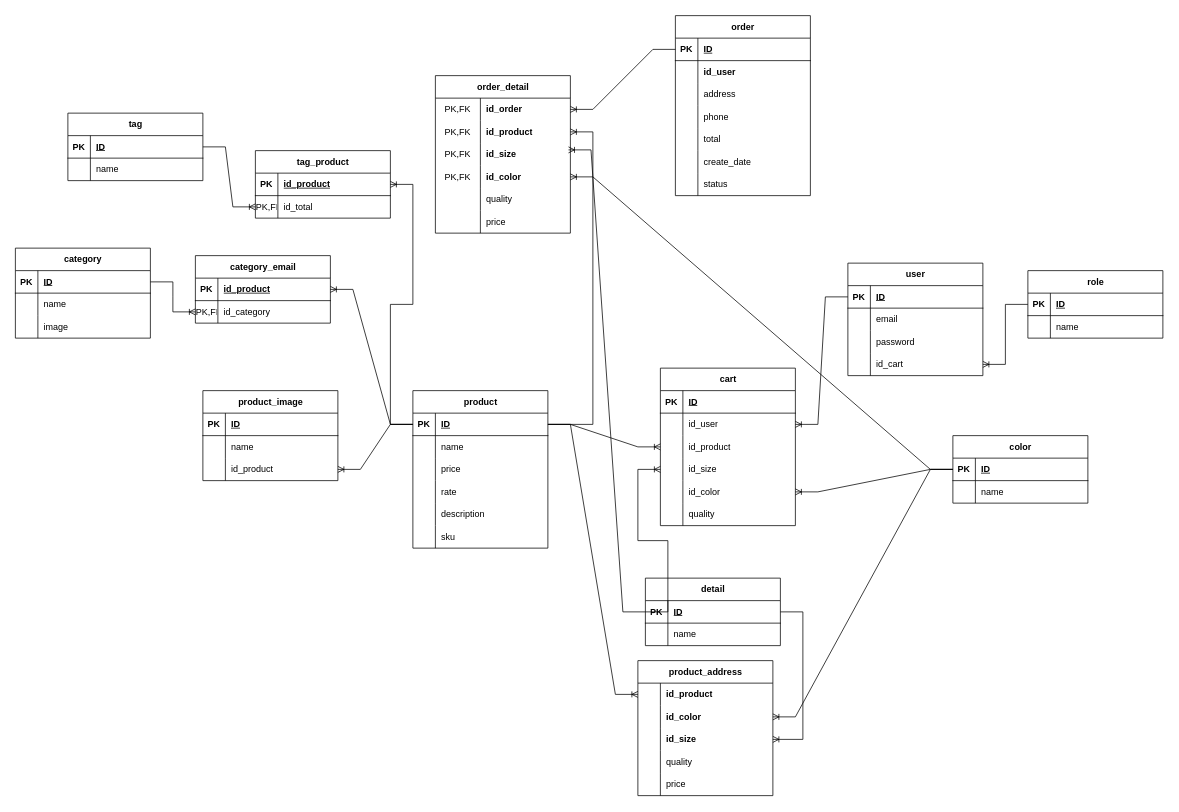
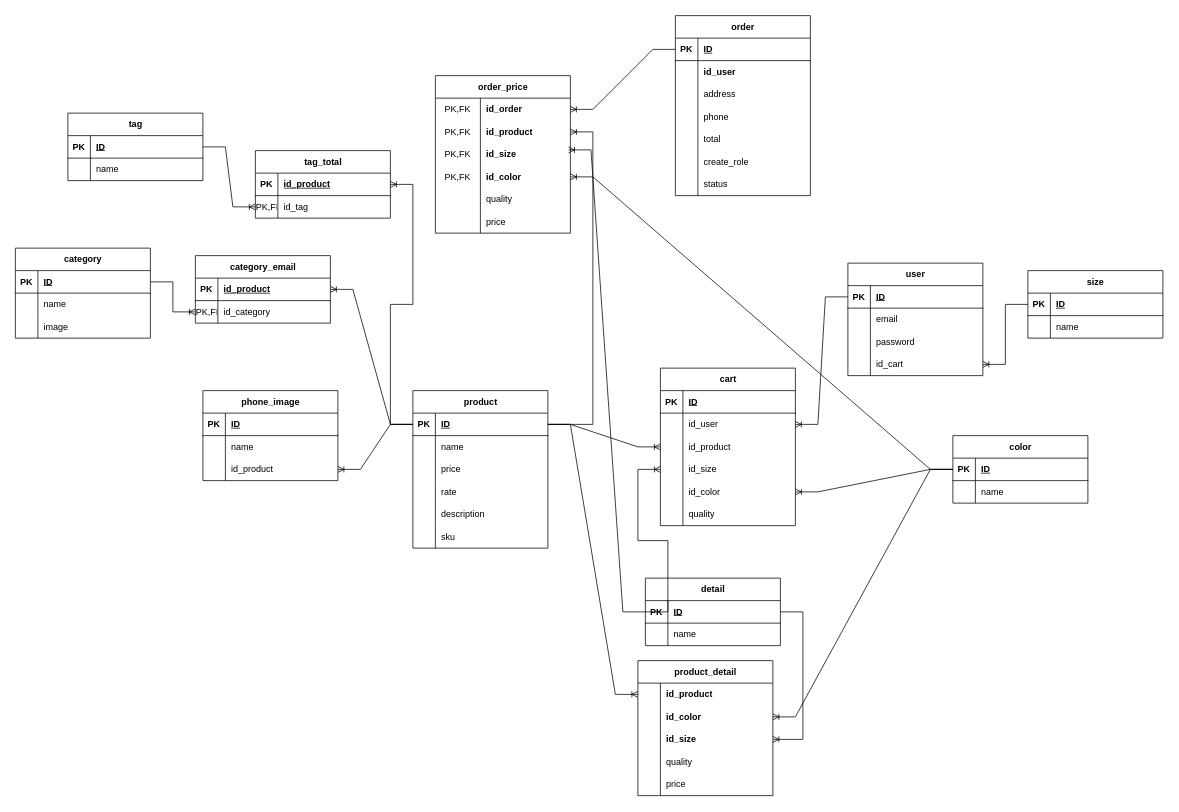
- <mxCell id="148" value="order_detail" style="shape=table;startSize=30;container=1;collapsible=1;childLayout=tableLayout;fixedRows=1;rowLines=0;fontStyle=1;align=center;resizeLast=1;html=1;" vertex="1" parent="1"><mxGeometry x="580" y="100" width="180" height="210" as="geometry" /></mxCell>
+ <mxCell id="148" value="order_price" style="shape=table;startSize=30;container=1;collapsible=1;childLayout=tableLayout;fixedRows=1;rowLines=0;fontStyle=1;align=center;resizeLast=1;html=1;" vertex="1" parent="1"><mxGeometry x="580" y="100" width="180" height="210" as="geometry" /></mxCell>
- <mxCell id="178" value="tag_product" style="shape=table;startSize=30;container=1;collapsible=1;childLayout=tableLayout;fixedRows=1;rowLines=0;fontStyle=1;align=center;resizeLast=1;html=1;" vertex="1" parent="1"><mxGeometry x="340" y="200" width="180" height="90" as="geometry" /></mxCell>
+ <mxCell id="178" value="tag_total" style="shape=table;startSize=30;container=1;collapsible=1;childLayout=tableLayout;fixedRows=1;rowLines=0;fontStyle=1;align=center;resizeLast=1;html=1;" vertex="1" parent="1"><mxGeometry x="340" y="200" width="180" height="90" as="geometry" /></mxCell>
- <mxCell id="144" value="create_date" style="shape=partialRectangle;connectable=0;fillColor=none;top=0;left=0;bottom=0;right=0;align=left;spacingLeft=6;overflow=hidden;whiteSpace=wrap;html=1;" vertex="1" parent="142"><mxGeometry x="30" width="150" height="30" as="geometry"><mxRectangle width="150" height="30" as="alternateBounds" /></mxGeometry></mxCell>
+ <mxCell id="144" value="create_role" style="shape=partialRectangle;connectable=0;fillColor=none;top=0;left=0;bottom=0;right=0;align=left;spacingLeft=6;overflow=hidden;whiteSpace=wrap;html=1;" vertex="1" parent="142"><mxGeometry x="30" width="150" height="30" as="geometry"><mxRectangle width="150" height="30" as="alternateBounds" /></mxGeometry></mxCell>
- <mxCell id="184" value="id_total" style="shape=partialRectangle;connectable=0;fillColor=none;top=0;left=0;bottom=0;right=0;align=left;spacingLeft=6;overflow=hidden;whiteSpace=wrap;html=1;" vertex="1" parent="182"><mxGeometry x="30" width="150" height="30" as="geometry"><mxRectangle width="150" height="30" as="alternateBounds" /></mxGeometry></mxCell>
+ <mxCell id="184" value="id_tag" style="shape=partialRectangle;connectable=0;fillColor=none;top=0;left=0;bottom=0;right=0;align=left;spacingLeft=6;overflow=hidden;whiteSpace=wrap;html=1;" vertex="1" parent="182"><mxGeometry x="30" width="150" height="30" as="geometry"><mxRectangle width="150" height="30" as="alternateBounds" /></mxGeometry></mxCell>
- <mxCell id="15" value="role" style="shape=table;startSize=30;container=1;collapsible=1;childLayout=tableLayout;fixedRows=1;rowLines=0;fontStyle=1;align=center;resizeLast=1;html=1;" vertex="1" parent="1"><mxGeometry x="1370" y="360" width="180" height="90" as="geometry" /></mxCell>
+ <mxCell id="15" value="size" style="shape=table;startSize=30;container=1;collapsible=1;childLayout=tableLayout;fixedRows=1;rowLines=0;fontStyle=1;align=center;resizeLast=1;html=1;" vertex="1" parent="1"><mxGeometry x="1370" y="360" width="180" height="90" as="geometry" /></mxCell>
- <mxCell id="42" value="product_image" style="shape=table;startSize=30;container=1;collapsible=1;childLayout=tableLayout;fixedRows=1;rowLines=0;fontStyle=1;align=center;resizeLast=1;html=1;" vertex="1" parent="1"><mxGeometry x="270" y="520" width="180" height="120" as="geometry" /></mxCell>
+ <mxCell id="42" value="phone_image" style="shape=table;startSize=30;container=1;collapsible=1;childLayout=tableLayout;fixedRows=1;rowLines=0;fontStyle=1;align=center;resizeLast=1;html=1;" vertex="1" parent="1"><mxGeometry x="270" y="520" width="180" height="120" as="geometry" /></mxCell>
- <mxCell id="84" value="product_address" style="shape=table;startSize=30;container=1;collapsible=1;childLayout=tableLayout;fixedRows=1;rowLines=0;fontStyle=1;align=center;resizeLast=1;html=1;" vertex="1" parent="1"><mxGeometry x="850" y="880" width="180" height="180" as="geometry" /></mxCell>
+ <mxCell id="84" value="product_detail" style="shape=table;startSize=30;container=1;collapsible=1;childLayout=tableLayout;fixedRows=1;rowLines=0;fontStyle=1;align=center;resizeLast=1;html=1;" vertex="1" parent="1"><mxGeometry x="850" y="880" width="180" height="180" as="geometry" /></mxCell>
